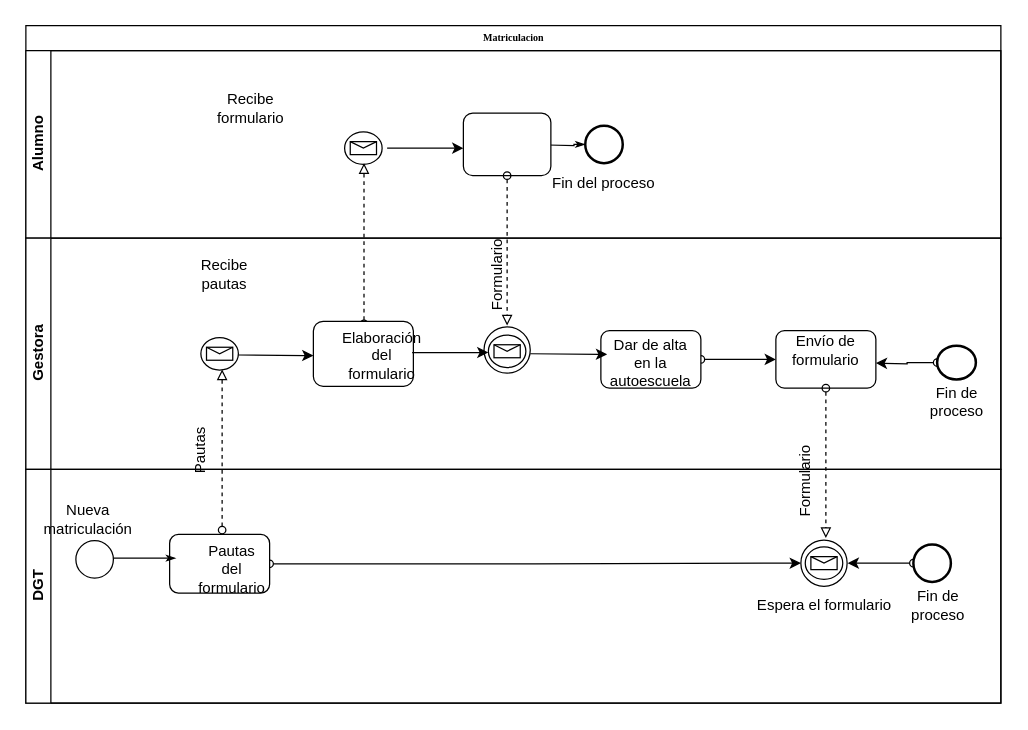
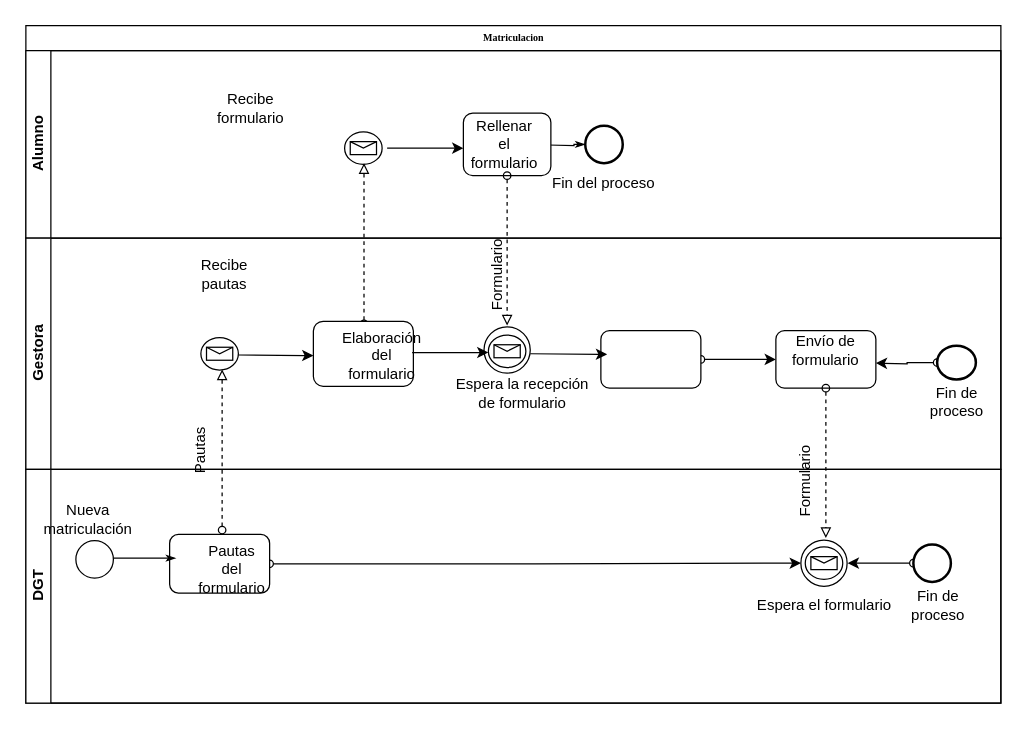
+ <mxCell id="8" value="Rellenar el formulario" style="text;html=1;strokeColor=none;fillColor=none;align=center;verticalAlign=middle;whiteSpace=wrap;rounded=0;" parent="3" vertex="1"><mxGeometry x="362.5" y="65" width="40" height="20" as="geometry" /></mxCell>
- <mxCell id="29" value="Dar de alta en la autoescuela" style="text;html=1;strokeColor=none;fillColor=none;align=center;verticalAlign=middle;whiteSpace=wrap;rounded=0;" parent="13" vertex="1"><mxGeometry x="470" y="89" width="60" height="21" as="geometry" /></mxCell>
+ <mxCell id="24" value="Espera la recepción de formulario" style="text;html=1;strokeColor=none;fillColor=none;align=center;verticalAlign=middle;whiteSpace=wrap;rounded=0;" parent="13" vertex="1"><mxGeometry x="340" y="108" width="115" height="32" as="geometry" /></mxCell>
